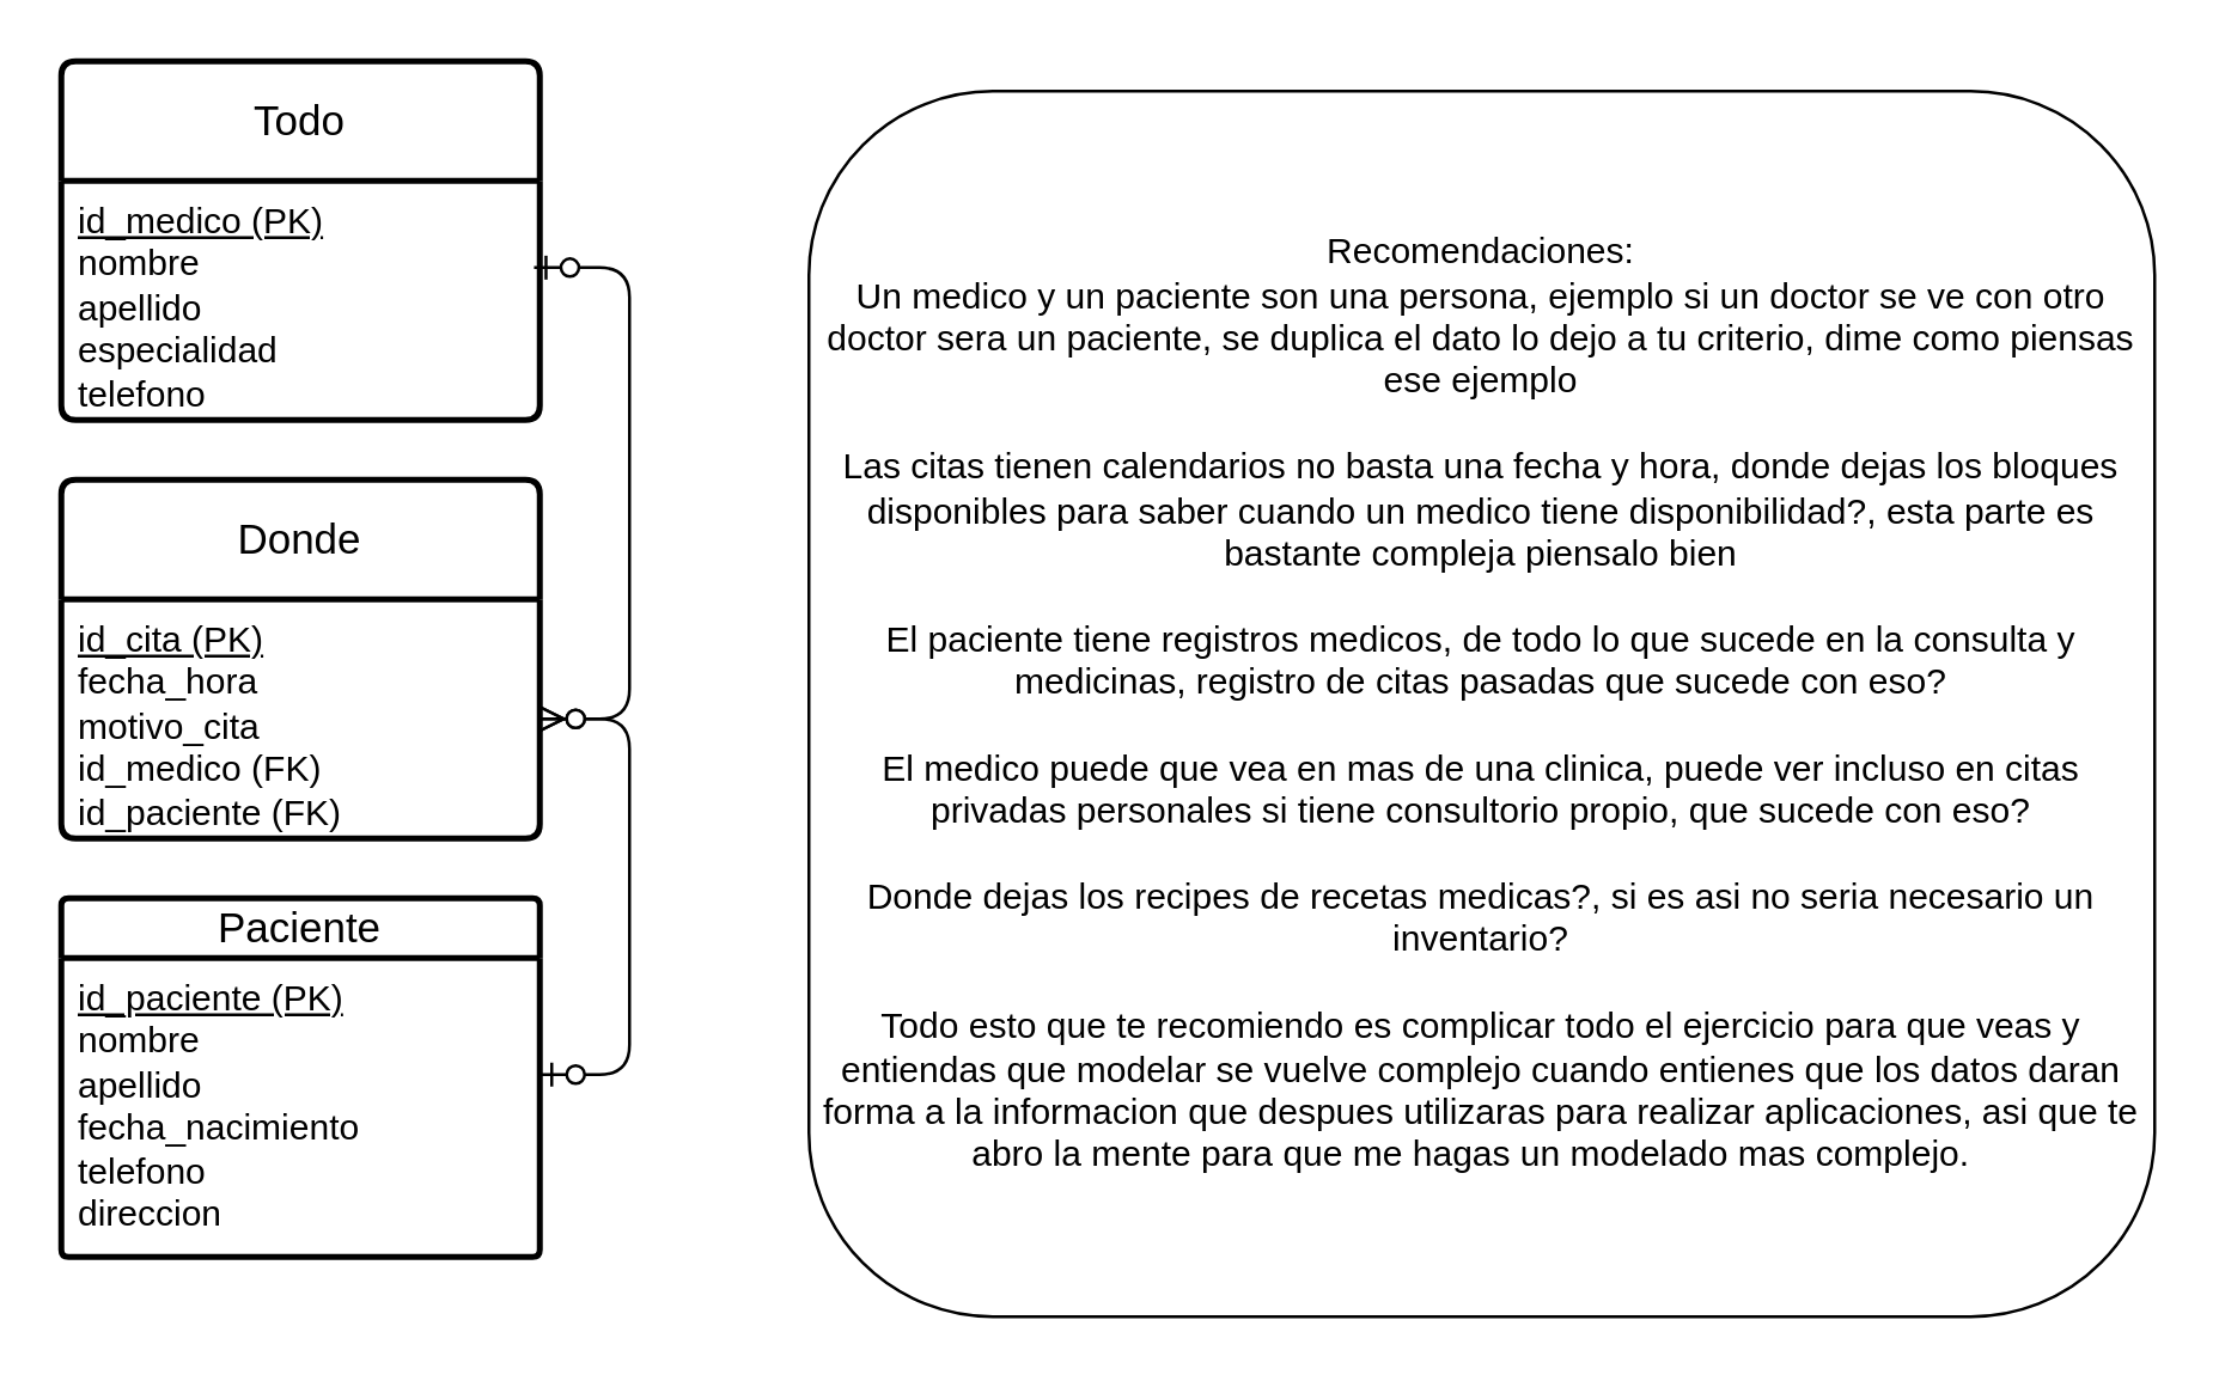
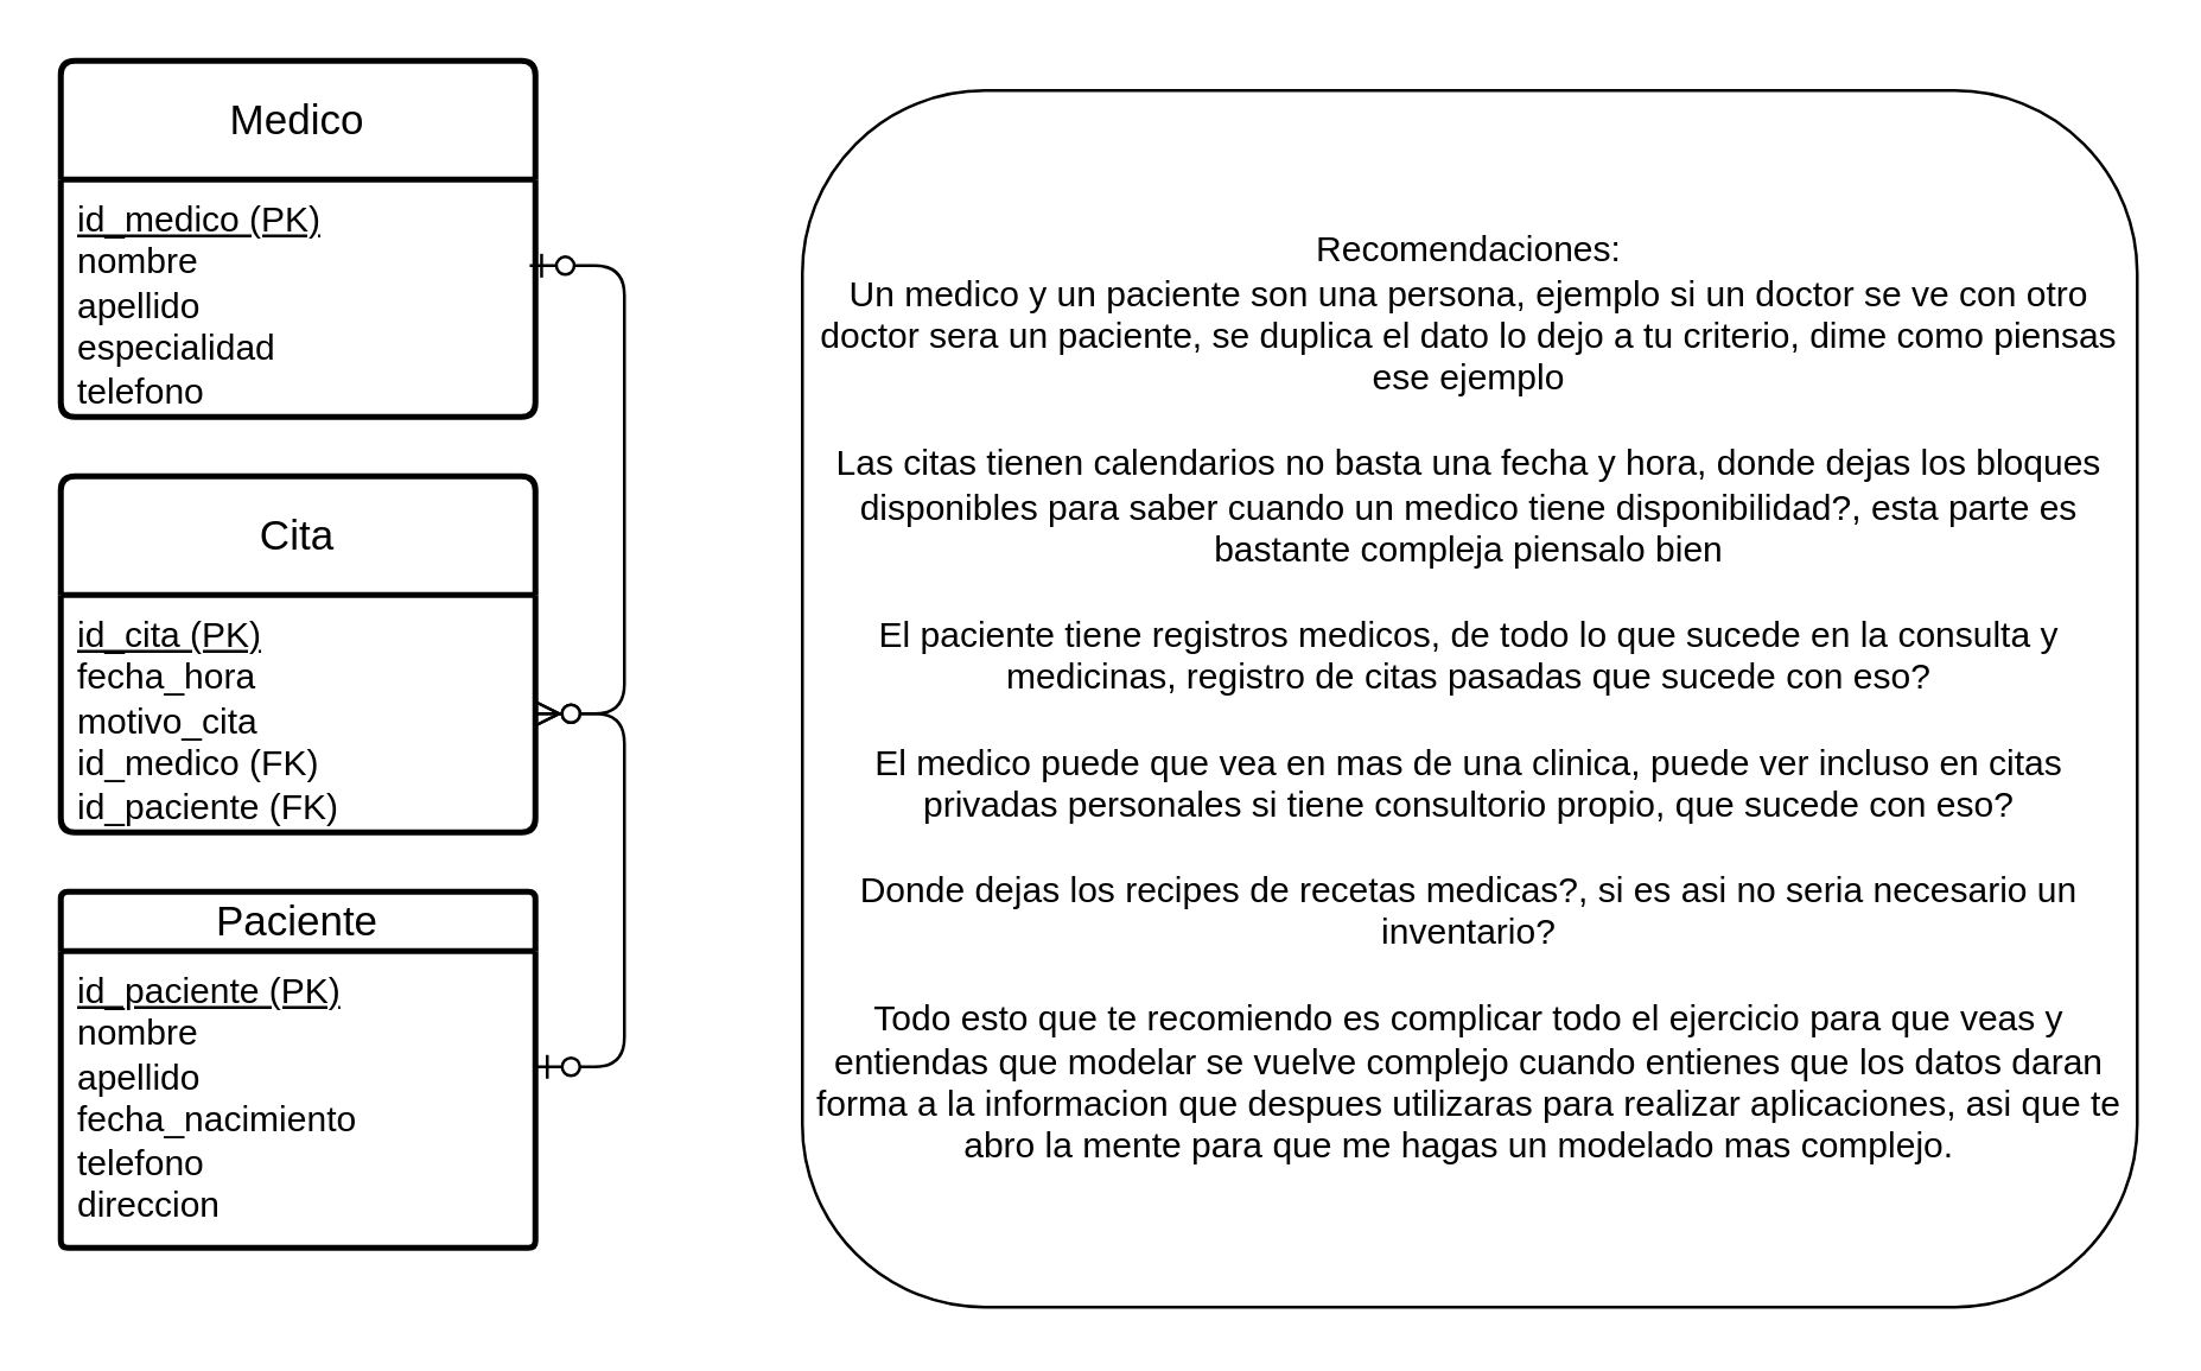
- <mxCell id="2" value="Todo" style="swimlane;childLayout=stackLayout;horizontal=1;startSize=40;horizontalStack=0;rounded=1;fontSize=14;fontStyle=0;strokeWidth=2;resizeParent=0;resizeLast=1;shadow=0;dashed=0;align=center;arcSize=4;whiteSpace=wrap;html=1;" parent="1" vertex="1"><mxGeometry x="20" y="20" width="160" height="120" as="geometry" /></mxCell>
+ <mxCell id="2" value="Medico" style="swimlane;childLayout=stackLayout;horizontal=1;startSize=40;horizontalStack=0;rounded=1;fontSize=14;fontStyle=0;strokeWidth=2;resizeParent=0;resizeLast=1;shadow=0;dashed=0;align=center;arcSize=4;whiteSpace=wrap;html=1;" parent="1" vertex="1"><mxGeometry x="20" y="20" width="160" height="120" as="geometry" /></mxCell>
- <mxCell id="6" value="Donde" style="swimlane;childLayout=stackLayout;horizontal=1;startSize=40;horizontalStack=0;rounded=1;fontSize=14;fontStyle=0;strokeWidth=2;resizeParent=0;resizeLast=1;shadow=0;dashed=0;align=center;arcSize=4;whiteSpace=wrap;html=1;" parent="1" vertex="1"><mxGeometry x="20" y="160" width="160" height="120" as="geometry" /></mxCell>
+ <mxCell id="6" value="Cita" style="swimlane;childLayout=stackLayout;horizontal=1;startSize=40;horizontalStack=0;rounded=1;fontSize=14;fontStyle=0;strokeWidth=2;resizeParent=0;resizeLast=1;shadow=0;dashed=0;align=center;arcSize=4;whiteSpace=wrap;html=1;" parent="1" vertex="1"><mxGeometry x="20" y="160" width="160" height="120" as="geometry" /></mxCell>
